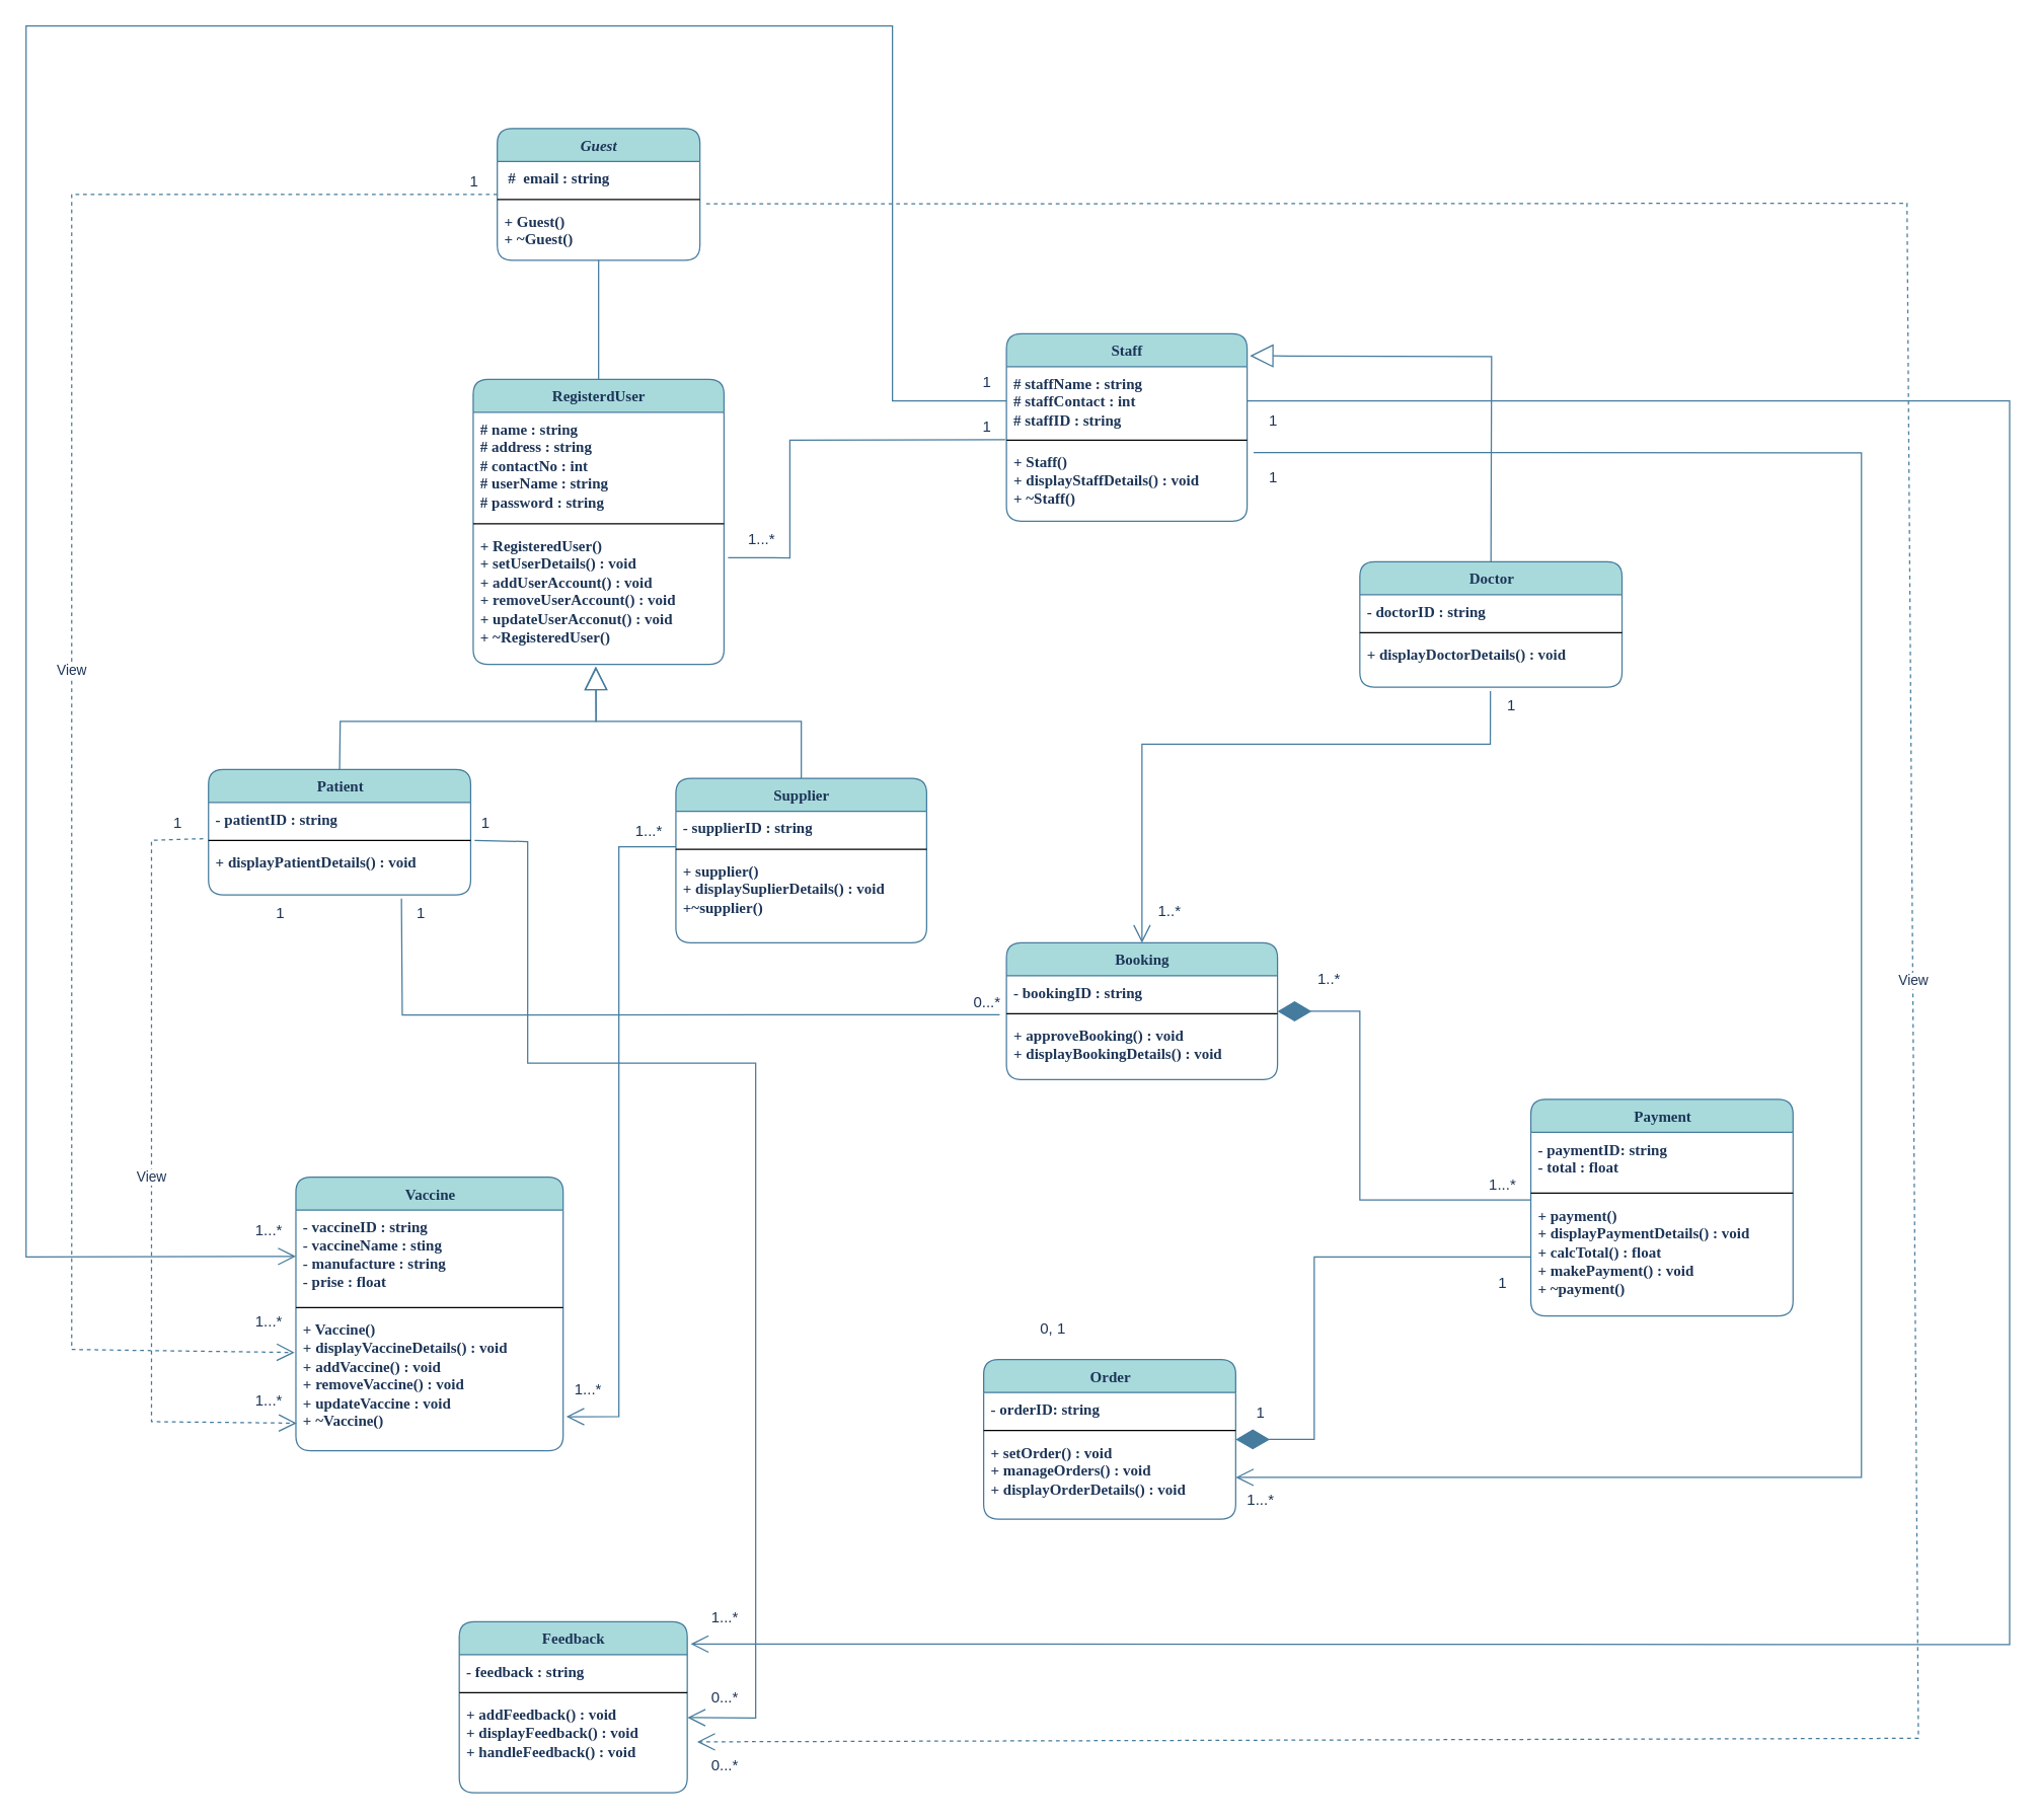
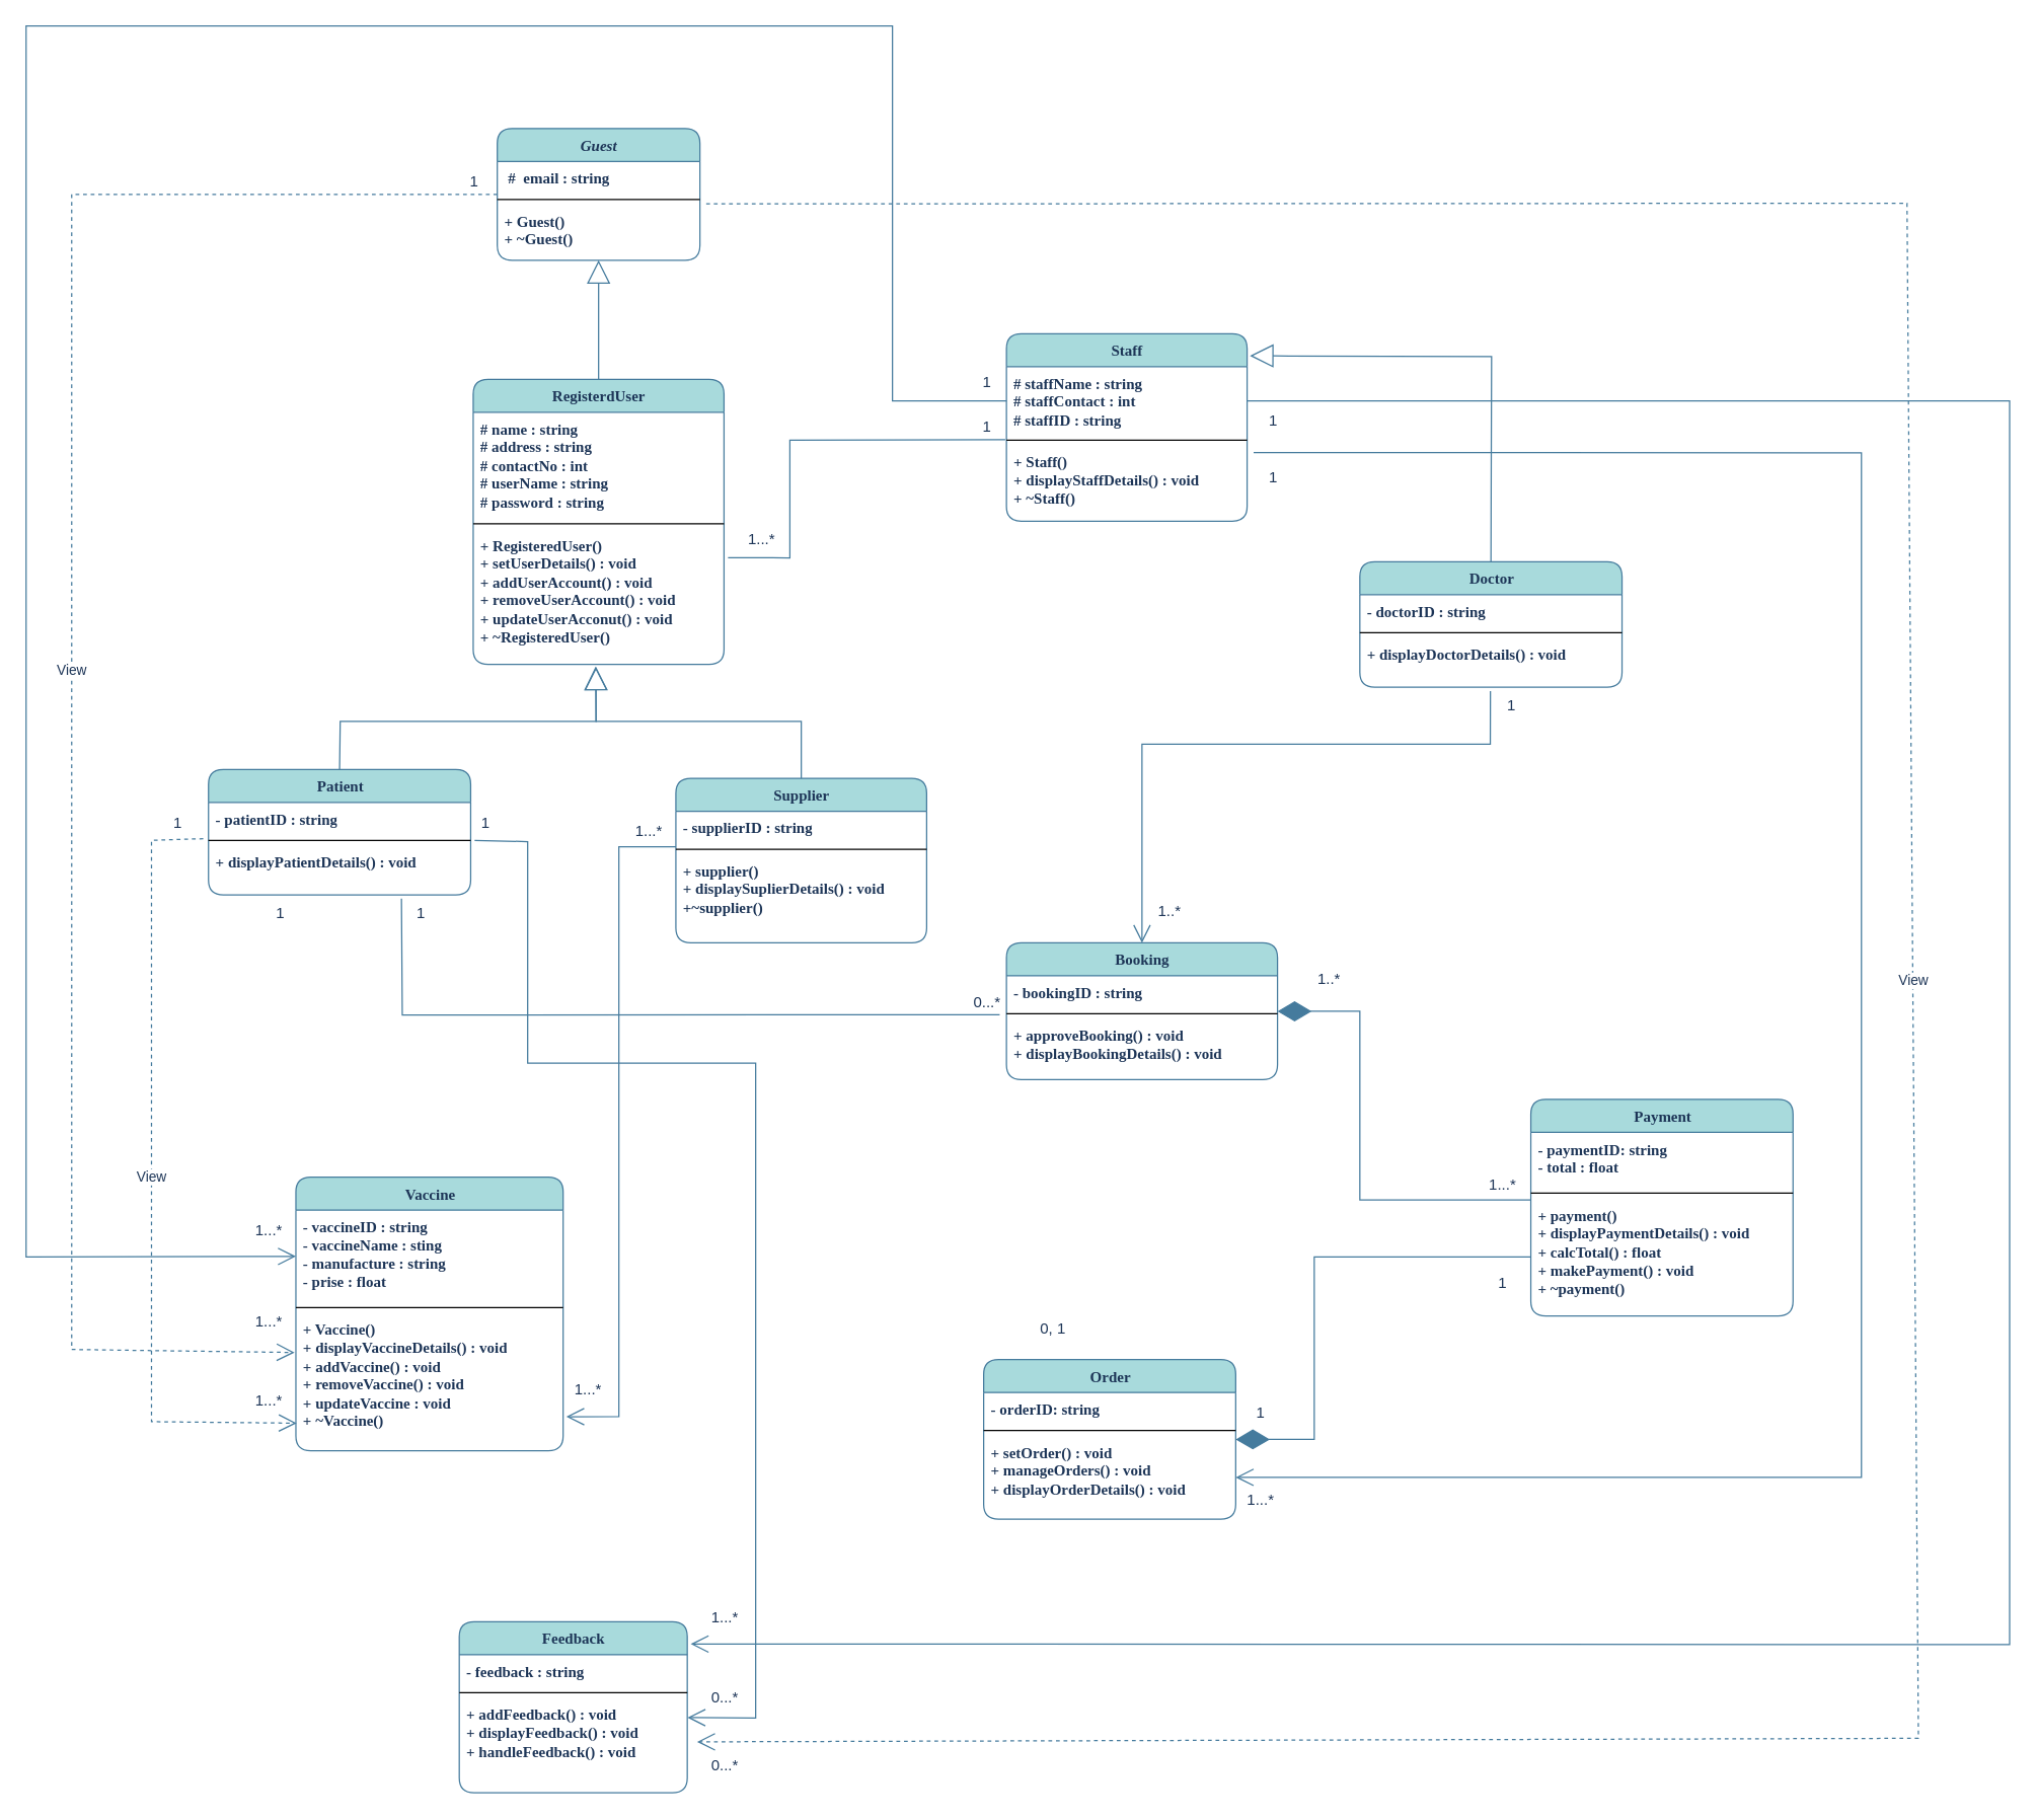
- <mxCell id="74" value="" style="endArrow=none;endSize=16;endFill=0;html=1;rounded=0;strokeColor=#457B9D;fontColor=#1D3557;fillColor=#A8DADC;exitX=0.5;exitY=0;exitDx=0;exitDy=0;entryX=0.5;entryY=1;entryDx=0;entryDy=0;" edge="1" parent="1" source="6" target="2"><mxGeometry x="-0.222" y="-44" width="160" relative="1" as="geometry"><mxPoint x="389" y="443" as="sourcePoint" /><mxPoint x="472" y="209" as="targetPoint" /><mxPoint as="offset" /></mxGeometry></mxCell>
+ <mxCell id="74" value="" style="endArrow=block;endSize=16;endFill=0;html=1;rounded=0;strokeColor=#457B9D;fontColor=#1D3557;fillColor=#A8DADC;exitX=0.5;exitY=0;exitDx=0;exitDy=0;entryX=0.5;entryY=1;entryDx=0;entryDy=0;" edge="1" parent="1" source="6" target="2"><mxGeometry x="-0.222" y="-44" width="160" relative="1" as="geometry"><mxPoint x="389" y="443" as="sourcePoint" /><mxPoint x="472" y="209" as="targetPoint" /><mxPoint as="offset" /></mxGeometry></mxCell>
